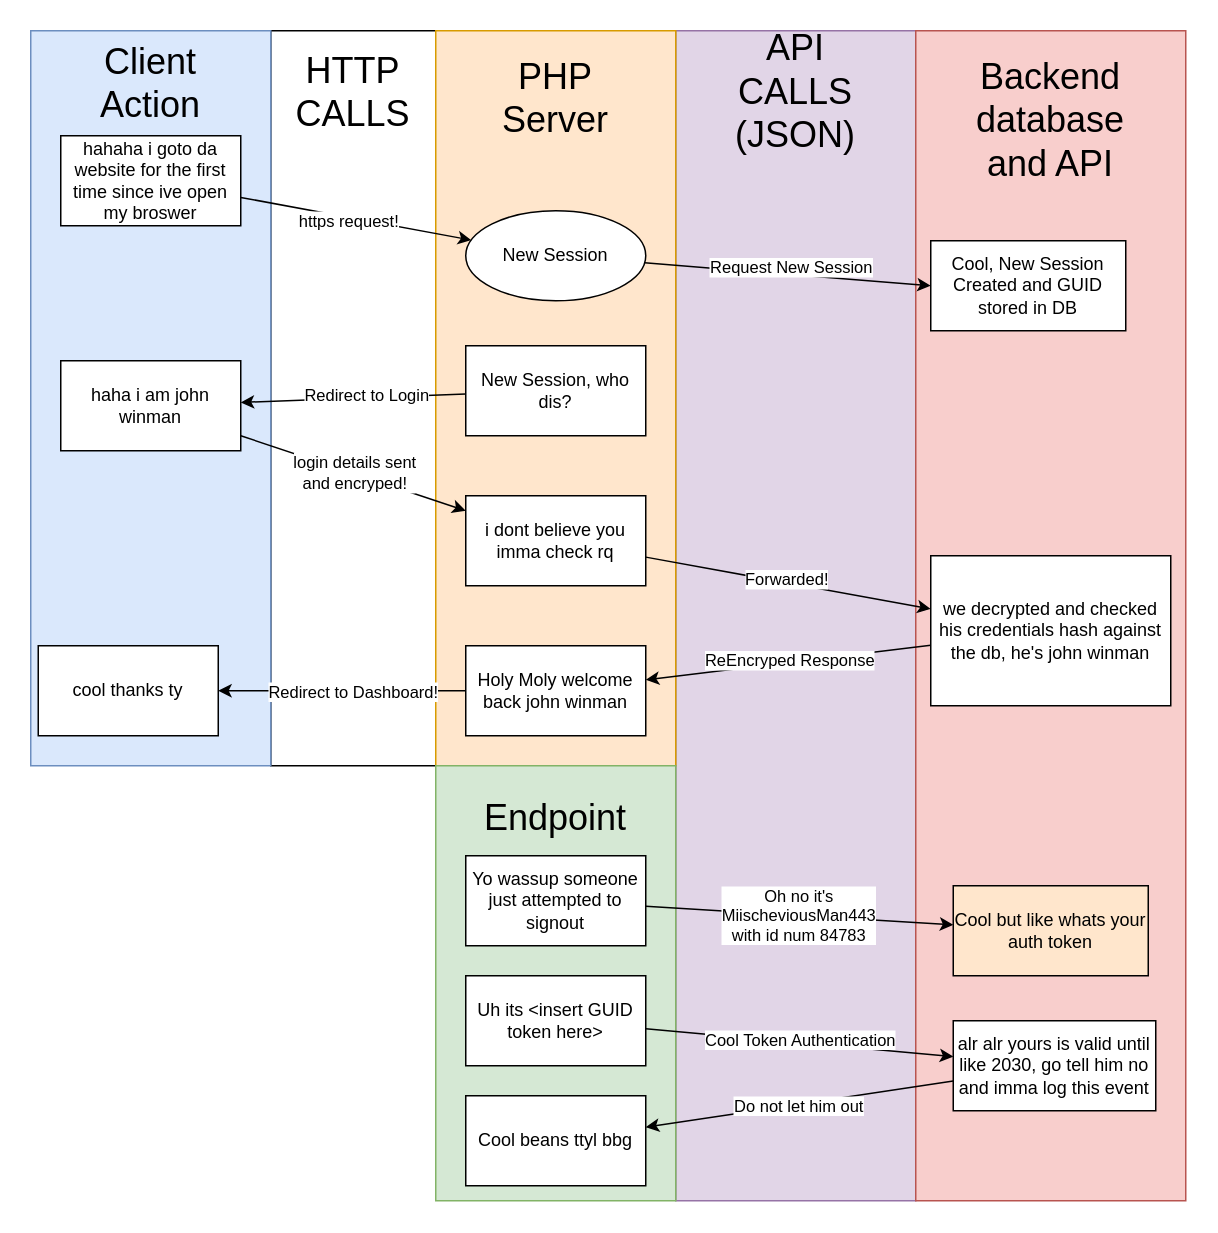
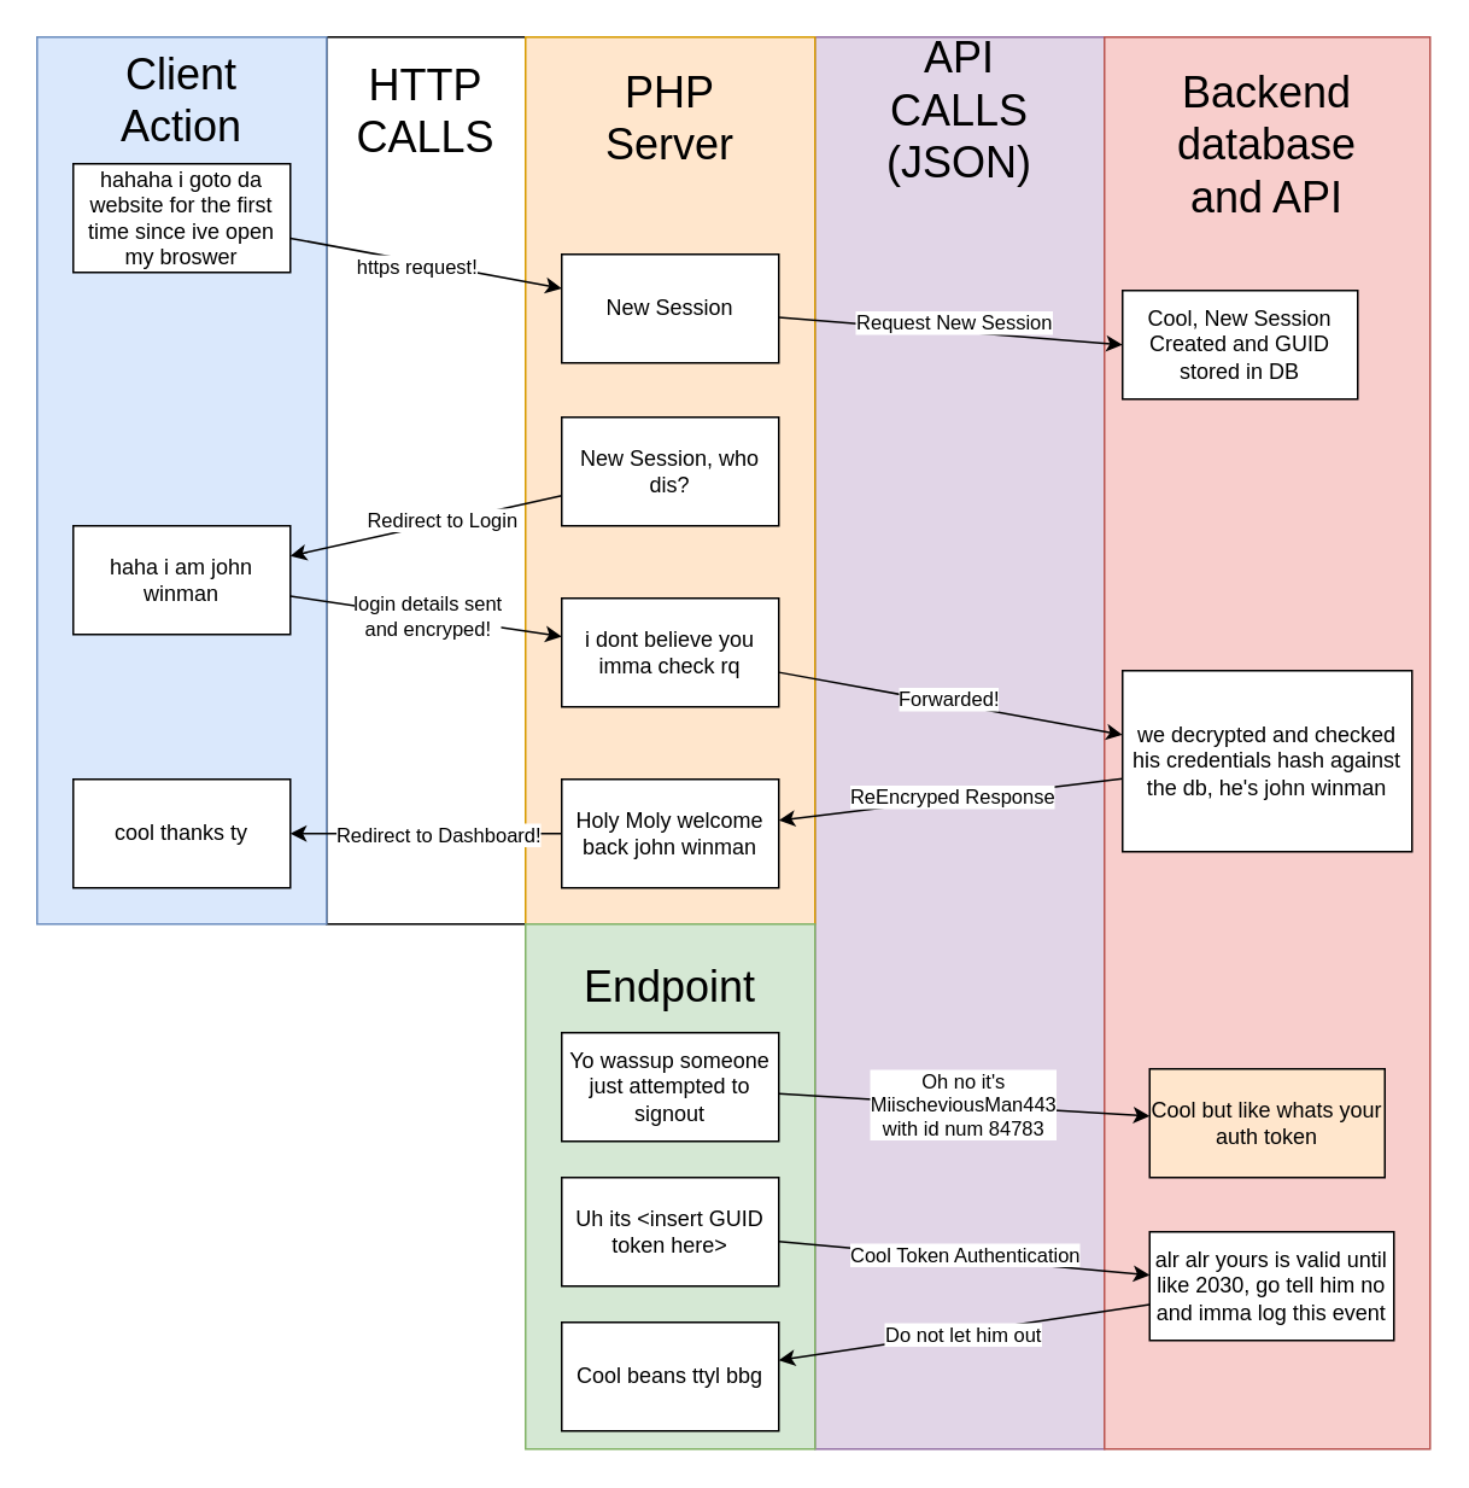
- <mxCell id="9" value="New Session" style="ellipse;whiteSpace=wrap;html=1;" vertex="1" parent="1"><mxGeometry x="310" y="140" width="120" height="60" as="geometry" /></mxCell>
+ <mxCell id="9" value="New Session" style="rounded=0;whiteSpace=wrap;html=1;" vertex="1" parent="1"><mxGeometry x="310" y="140" width="120" height="60" as="geometry" /></mxCell>
- <mxCell id="16" value="haha i am john winman" style="rounded=0;whiteSpace=wrap;html=1;" vertex="1" parent="1"><mxGeometry x="40" y="240" width="120" height="60" as="geometry" /></mxCell>
+ <mxCell id="16" value="haha i am john winman" style="rounded=0;whiteSpace=wrap;html=1;" vertex="1" parent="1"><mxGeometry x="40" y="290" width="120" height="60" as="geometry" /></mxCell>
- <mxCell id="29" value="cool thanks ty" style="rounded=0;whiteSpace=wrap;html=1;" vertex="1" parent="1"><mxGeometry x="25" y="430" width="120" height="60" as="geometry" /></mxCell>
+ <mxCell id="29" value="cool thanks ty" style="rounded=0;whiteSpace=wrap;html=1;" vertex="1" parent="1"><mxGeometry x="40" y="430" width="120" height="60" as="geometry" /></mxCell>
